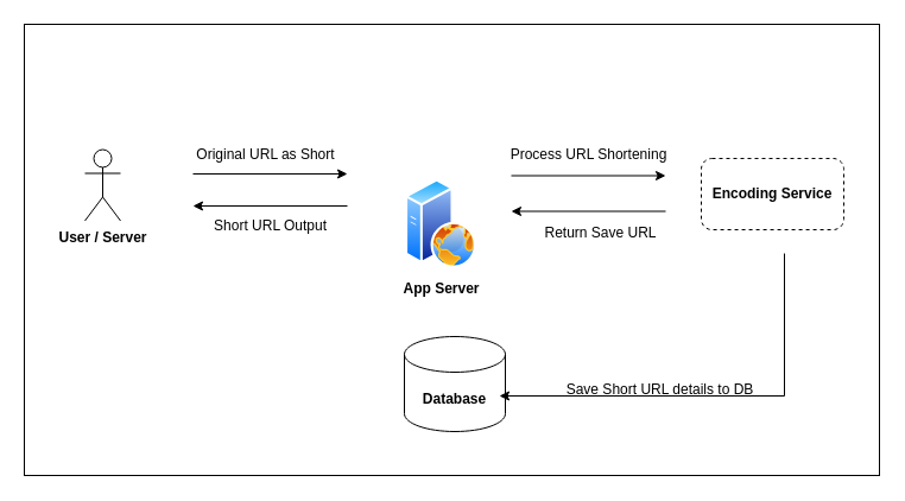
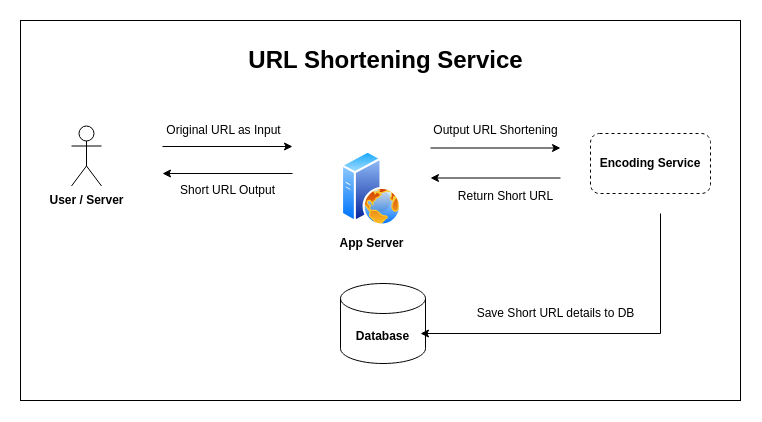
+ <mxCell id="17" value="&lt;font style=&quot;font-size: 24px&quot;&gt;&lt;b&gt;URL Shortening Service&lt;/b&gt;&lt;/font&gt;" style="text;html=1;align=center;verticalAlign=middle;resizable=0;points=[];autosize=1;strokeColor=none;fillColor=none;fontSize=12;" vertex="1" parent="1"><mxGeometry x="240" y="50" width="290" height="20" as="geometry" /></mxCell>
- <mxCell id="9" value="Original URL as Short" style="text;html=1;align=center;verticalAlign=middle;resizable=0;points=[];autosize=1;strokeColor=none;fillColor=none;fontSize=12;" vertex="1" parent="1"><mxGeometry x="158" y="120" width="130" height="20" as="geometry" /></mxCell>
+ <mxCell id="9" value="Original URL as Input" style="text;html=1;align=center;verticalAlign=middle;resizable=0;points=[];autosize=1;strokeColor=none;fillColor=none;fontSize=12;" vertex="1" parent="1"><mxGeometry x="158" y="120" width="130" height="20" as="geometry" /></mxCell>
- <mxCell id="12" value="Process URL Shortening" style="text;html=1;align=center;verticalAlign=middle;resizable=0;points=[];autosize=1;strokeColor=none;fillColor=none;fontSize=12;" vertex="1" parent="1"><mxGeometry x="420" y="120" width="150" height="20" as="geometry" /></mxCell>
+ <mxCell id="12" value="Output URL Shortening" style="text;html=1;align=center;verticalAlign=middle;resizable=0;points=[];autosize=1;strokeColor=none;fillColor=none;fontSize=12;" vertex="1" parent="1"><mxGeometry x="420" y="120" width="150" height="20" as="geometry" /></mxCell>
- <mxCell id="11" value="Return Save URL" style="text;html=1;align=center;verticalAlign=middle;resizable=0;points=[];autosize=1;strokeColor=none;fillColor=none;fontSize=12;" vertex="1" parent="1"><mxGeometry x="450" y="185.5" width="110" height="20" as="geometry" /></mxCell>
+ <mxCell id="11" value="Return Short URL" style="text;html=1;align=center;verticalAlign=middle;resizable=0;points=[];autosize=1;strokeColor=none;fillColor=none;fontSize=12;" vertex="1" parent="1"><mxGeometry x="450" y="185.5" width="110" height="20" as="geometry" /></mxCell>
- <mxCell id="16" value="Save Short URL details to DB" style="text;html=1;align=center;verticalAlign=middle;resizable=0;points=[];autosize=1;strokeColor=none;fillColor=none;fontSize=12;" vertex="1" parent="1"><mxGeometry x="470" y="318" width="170" height="20" as="geometry" /></mxCell>
+ <mxCell id="16" value="Save Short URL details to DB" style="text;html=1;align=center;verticalAlign=middle;resizable=0;points=[];autosize=1;strokeColor=none;fillColor=none;fontSize=12;" vertex="1" parent="1"><mxGeometry x="470" y="303" width="170" height="20" as="geometry" /></mxCell>
